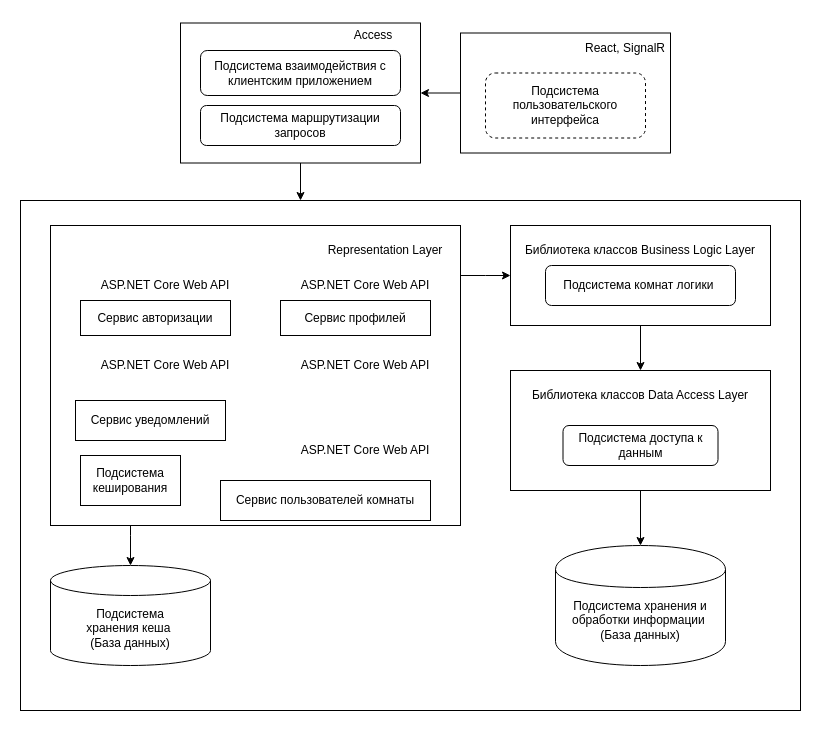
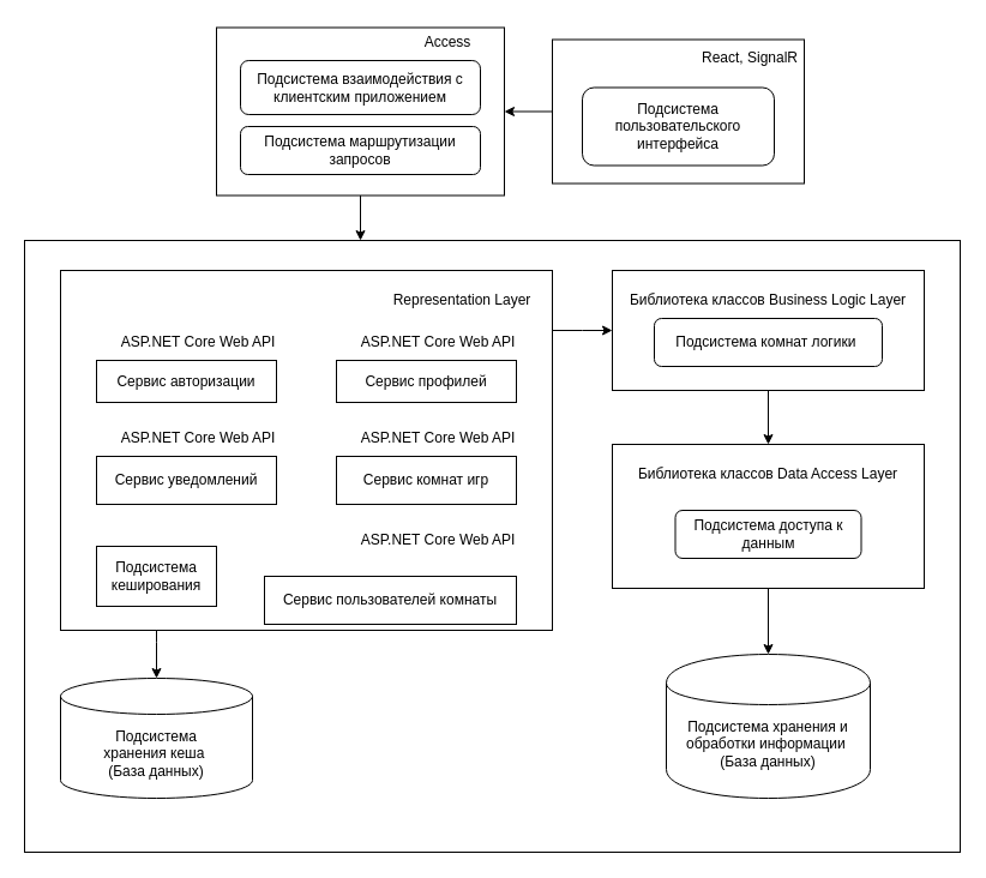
- <mxCell id="21" value="Подсистема пользовательского интерфейса" style="rounded=1;whiteSpace=wrap;html=1;align=center;verticalAlign=middle;dashed=1;" parent="1" vertex="1"><mxGeometry x="485" y="72.5" width="160" height="65" as="geometry" /></mxCell>
+ <mxCell id="21" value="Подсистема пользовательского интерфейса" style="rounded=1;whiteSpace=wrap;html=1;align=center;verticalAlign=middle;" parent="1" vertex="1"><mxGeometry x="485" y="72.5" width="160" height="65" as="geometry" /></mxCell>
+ <mxCell id="29" value="Сервис комнат игр" style="rounded=0;whiteSpace=wrap;html=1;" parent="1" vertex="1"><mxGeometry x="280" y="380" width="150" height="40" as="geometry" /></mxCell>
- <mxCell id="26" value="Сервис уведомлений" style="rounded=0;whiteSpace=wrap;html=1;" parent="1" vertex="1"><mxGeometry x="75" y="400" width="150" height="40" as="geometry" /></mxCell>
+ <mxCell id="26" value="Сервис уведомлений" style="rounded=0;whiteSpace=wrap;html=1;" parent="1" vertex="1"><mxGeometry x="80" y="380" width="150" height="40" as="geometry" /></mxCell>
